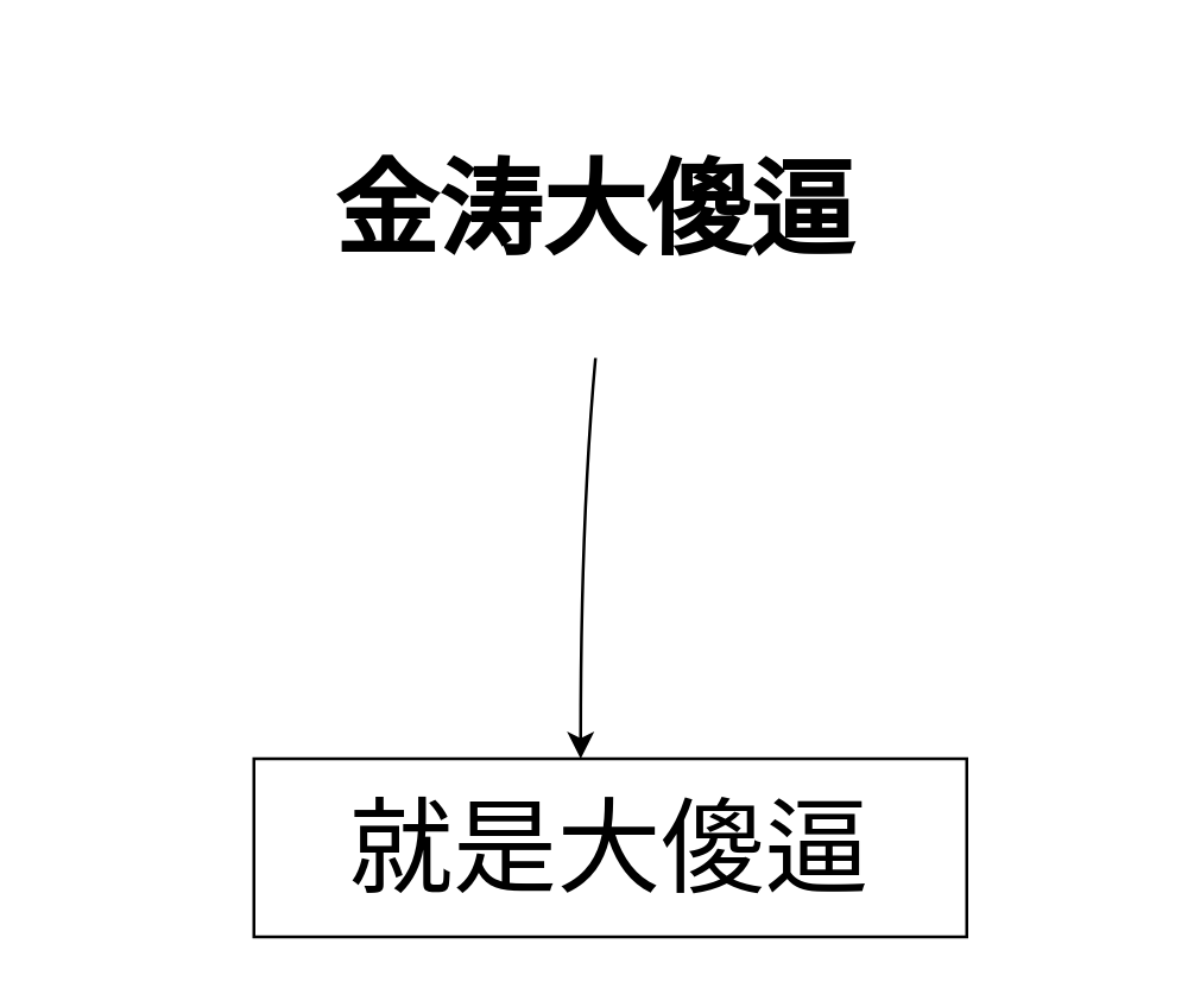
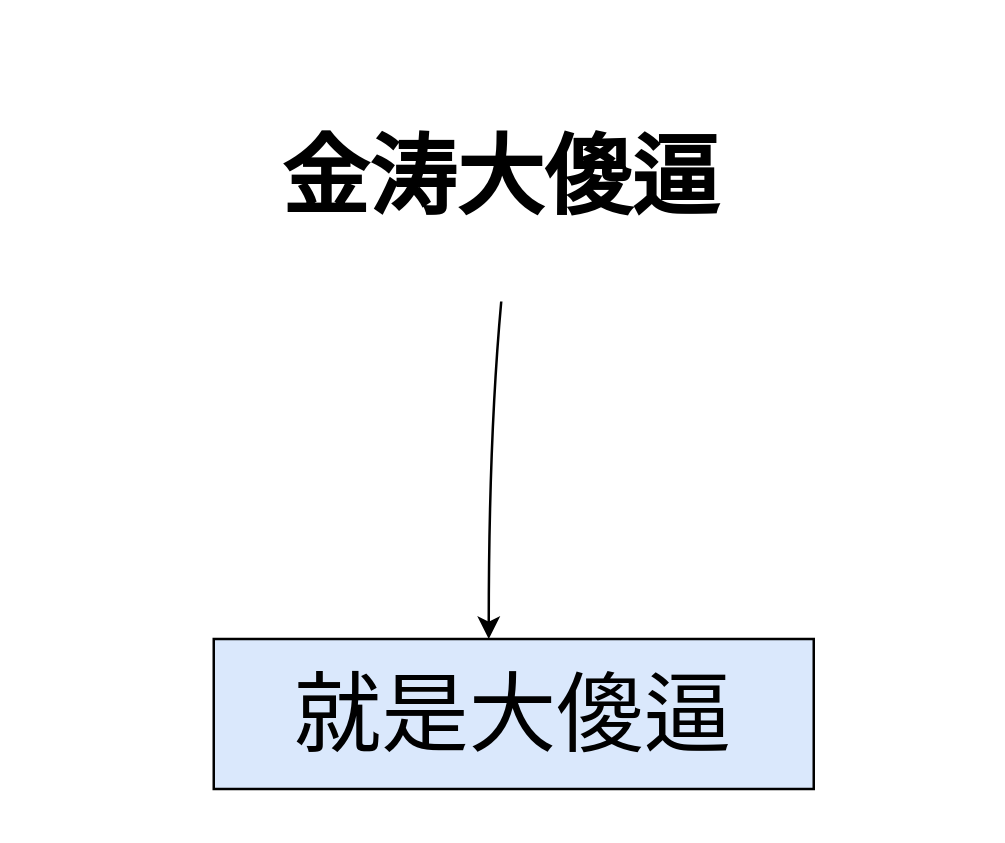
- <mxCell id="3" value="就是大傻逼" style="rounded=0;whiteSpace=wrap;html=1;fontFamily=Helvetica;fontSize=35;" vertex="1" parent="1"><mxGeometry x="85" y="255" width="240" height="60" as="geometry" /></mxCell>
+ <mxCell id="3" value="就是大傻逼" style="rounded=0;whiteSpace=wrap;html=1;fontFamily=Helvetica;fontSize=35;fillColor=#dae8fc;" vertex="1" parent="1"><mxGeometry x="85" y="255" width="240" height="60" as="geometry" /></mxCell>
